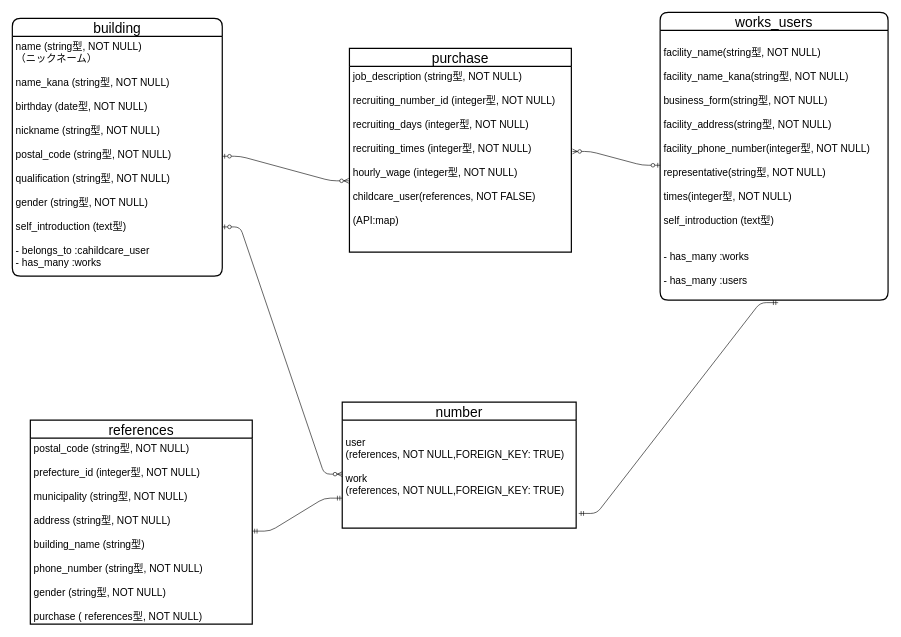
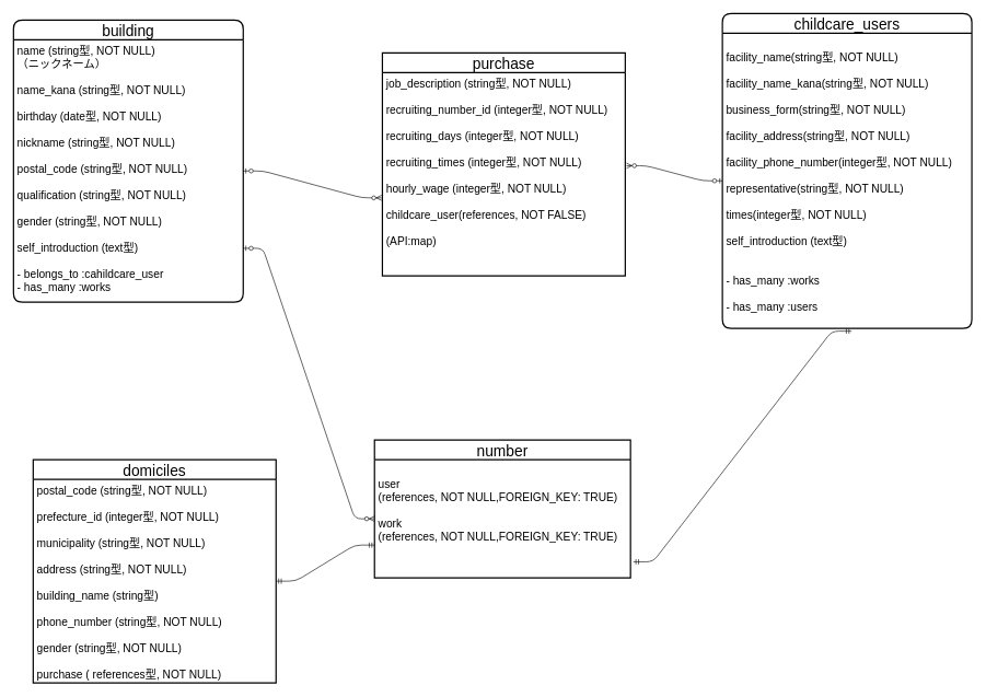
- <mxCell id="4" value="works_users" style="swimlane;childLayout=stackLayout;horizontal=1;startSize=30;horizontalStack=0;rounded=1;fontSize=23;fontStyle=0;strokeWidth=2;resizeParent=0;resizeLast=1;shadow=0;dashed=0;align=center;" parent="1" vertex="1"><mxGeometry x="1100" y="20" width="380" height="480" as="geometry" /></mxCell>
+ <mxCell id="4" value="childcare_users" style="swimlane;childLayout=stackLayout;horizontal=1;startSize=30;horizontalStack=0;rounded=1;fontSize=23;fontStyle=0;strokeWidth=2;resizeParent=0;resizeLast=1;shadow=0;dashed=0;align=center;" parent="1" vertex="1"><mxGeometry x="1100" y="20" width="380" height="480" as="geometry" /></mxCell>
- <mxCell id="14" value="references" style="swimlane;childLayout=stackLayout;horizontal=1;startSize=30;horizontalStack=0;rounded=1;fontSize=23;fontStyle=0;strokeWidth=2;resizeParent=0;resizeLast=1;shadow=0;dashed=0;align=center;arcSize=0;" vertex="1" parent="1"><mxGeometry x="50" y="700" width="370" height="340" as="geometry" /></mxCell>
+ <mxCell id="14" value="domiciles" style="swimlane;childLayout=stackLayout;horizontal=1;startSize=30;horizontalStack=0;rounded=1;fontSize=23;fontStyle=0;strokeWidth=2;resizeParent=0;resizeLast=1;shadow=0;dashed=0;align=center;arcSize=0;" vertex="1" parent="1"><mxGeometry x="50" y="700" width="370" height="340" as="geometry" /></mxCell>
